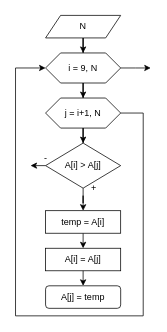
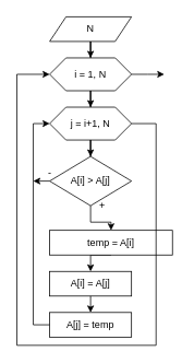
- <mxCell id="5" value="i = 9, N" style="shape=hexagon;perimeter=hexagonPerimeter2;whiteSpace=wrap;html=1;fixedSize=1;" parent="1" vertex="1"><mxGeometry x="60" y="70" width="100" height="40" as="geometry" /></mxCell>
+ <mxCell id="5" value="i = 1, N" style="shape=hexagon;perimeter=hexagonPerimeter2;whiteSpace=wrap;html=1;fixedSize=1;" parent="1" vertex="1"><mxGeometry x="60" y="70" width="100" height="40" as="geometry" /></mxCell>
+ <mxCell id="15" value="" style="edgeStyle=orthogonalEdgeStyle;rounded=0;orthogonalLoop=1;jettySize=auto;html=1;exitX=0;exitY=0.5;exitDx=0;exitDy=0;entryX=0;entryY=0.5;entryDx=0;entryDy=0;" parent="1" source="13" target="7" edge="1"><mxGeometry relative="1" as="geometry"><mxPoint x="-10" y="400" as="sourcePoint" /><mxPoint x="-10" y="280" as="targetPoint" /></mxGeometry></mxCell>
- <mxCell id="11" value="temp = A[i]" style="rounded=0;whiteSpace=wrap;html=1;" parent="1" vertex="1"><mxGeometry x="60" y="280" width="100" height="30" as="geometry" /></mxCell>
+ <mxCell id="11" value="temp = A[i]" style="rounded=0;whiteSpace=wrap;html=1;" parent="1" vertex="1"><mxGeometry x="60" y="280" width="150" height="30" as="geometry" /></mxCell>
- <mxCell id="13" value="A[j] = temp" style="whiteSpace=wrap;html=1;rounded=1;" parent="1" vertex="1"><mxGeometry x="60" y="380" width="100" height="30" as="geometry" /></mxCell>
+ <mxCell id="13" value="A[j] = temp" style="rounded=0;whiteSpace=wrap;html=1;" parent="1" vertex="1"><mxGeometry x="60" y="380" width="100" height="30" as="geometry" /></mxCell>
